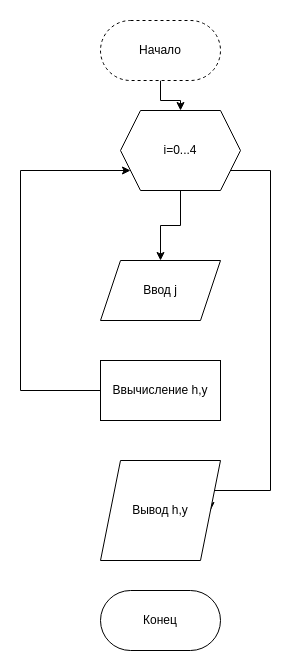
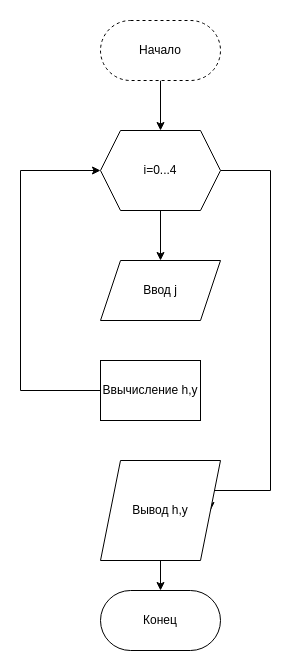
- <mxCell id="7" value="i=0...4" style="shape=hexagon;perimeter=hexagonPerimeter2;whiteSpace=wrap;html=1;fixedSize=1;" vertex="1" parent="1"><mxGeometry x="120" y="110" width="120" height="80" as="geometry" /></mxCell>
+ <mxCell id="7" value="i=0...4" style="shape=hexagon;perimeter=hexagonPerimeter2;whiteSpace=wrap;html=1;fixedSize=1;" vertex="1" parent="1"><mxGeometry x="100" y="130" width="120" height="80" as="geometry" /></mxCell>
- <mxCell id="9" value="Ввычисление h,y" style="whiteSpace=wrap;html=1;" vertex="1" parent="1"><mxGeometry x="100" y="360" width="120" height="60" as="geometry" /></mxCell>
+ <mxCell id="9" value="Ввычисление h,y" style="whiteSpace=wrap;html=1;" vertex="1" parent="1"><mxGeometry x="100" y="360" width="100" height="60" as="geometry" /></mxCell>
+ <mxCell id="11" style="edgeStyle=orthogonalEdgeStyle;rounded=0;orthogonalLoop=1;jettySize=auto;html=1;entryX=0.5;entryY=0;entryDx=0;entryDy=0;" edge="1" parent="1" source="12" target="4"><mxGeometry relative="1" as="geometry" /></mxCell>
